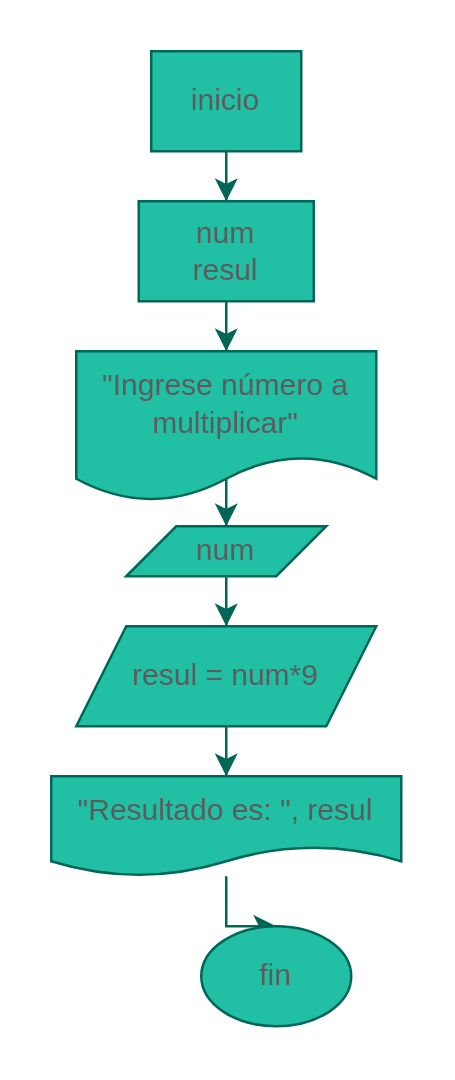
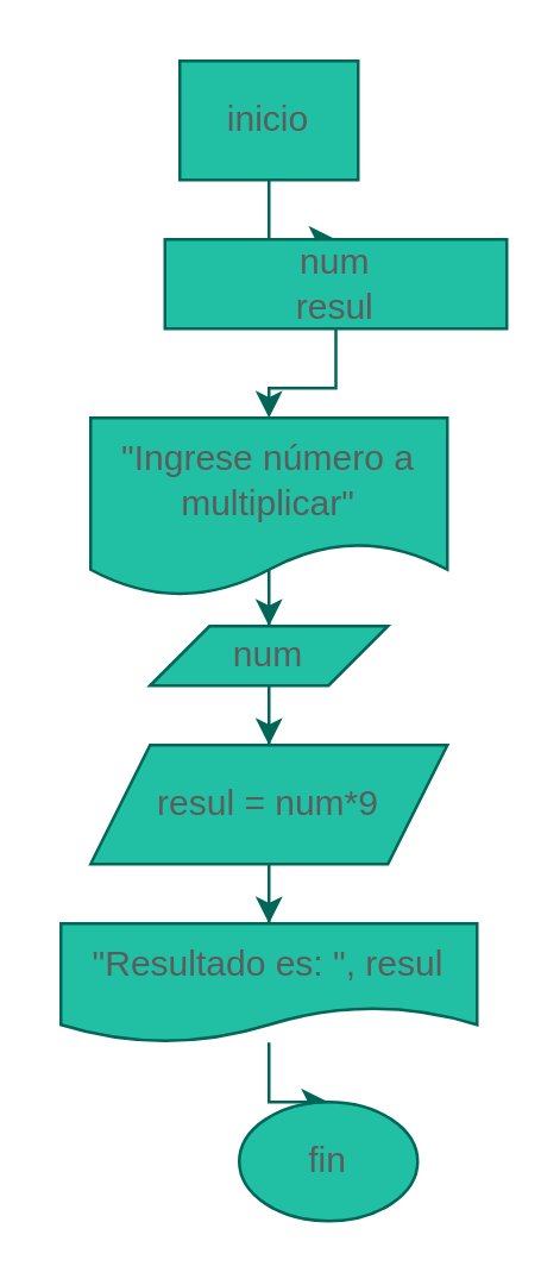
- <mxCell id="7" value="num&lt;br&gt;resul" style="rounded=0;whiteSpace=wrap;html=1;fillColor=#21C0A5;strokeColor=#006658;fontColor=#5C5C5C;" vertex="1" parent="1"><mxGeometry x="55" y="80" width="70" height="40" as="geometry" /></mxCell>
+ <mxCell id="7" value="num&lt;br&gt;resul" style="rounded=0;whiteSpace=wrap;html=1;fillColor=#21C0A5;strokeColor=#006658;fontColor=#5C5C5C;" vertex="1" parent="1"><mxGeometry x="55" y="80" width="115" height="30" as="geometry" /></mxCell>
